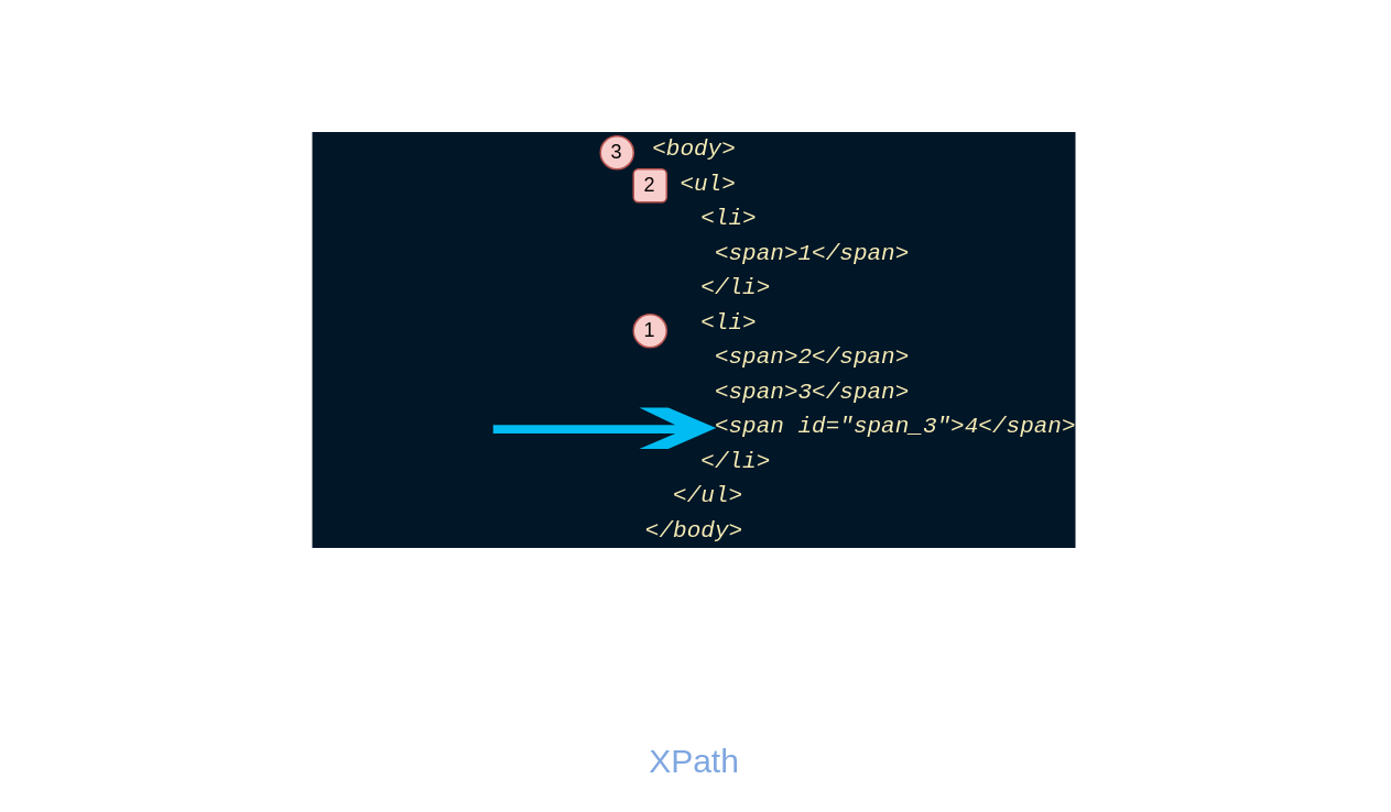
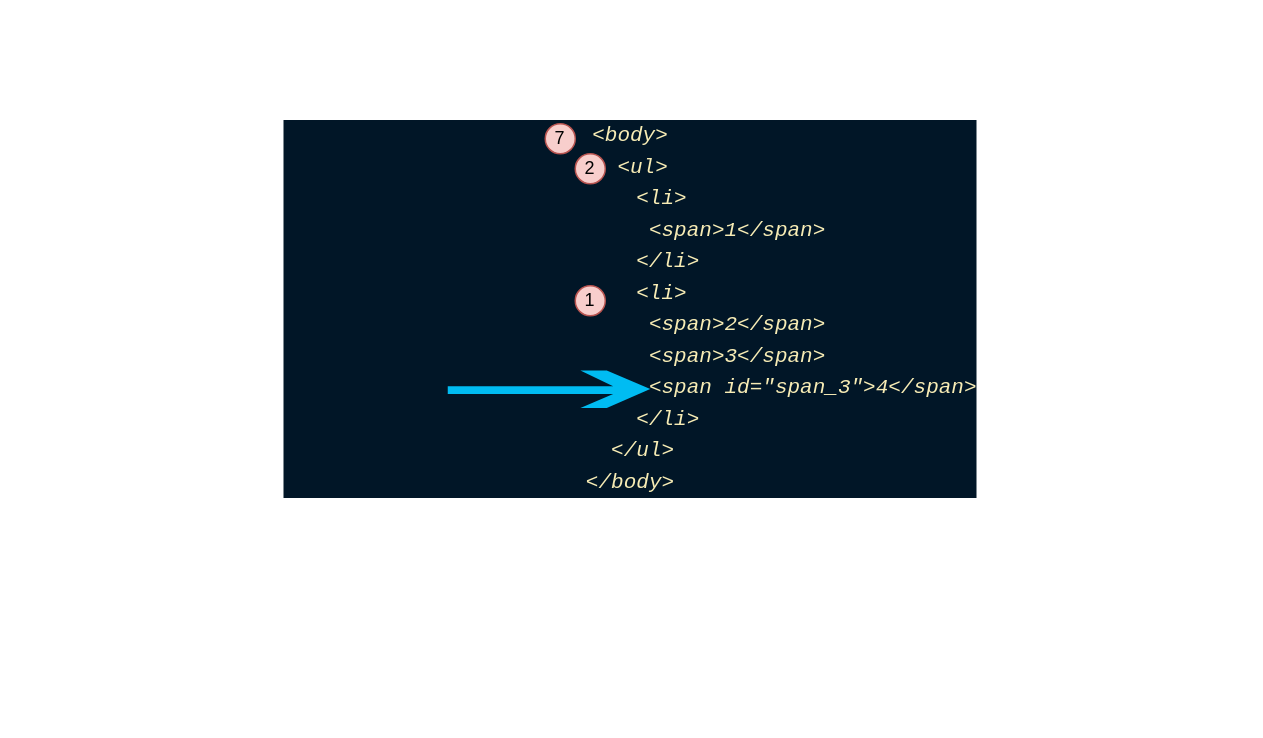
- <mxCell id="6" value="3" style="ellipse;whiteSpace=wrap;html=1;aspect=fixed;fillColor=#f8cecc;strokeColor=#b85450;" vertex="1" parent="1"><mxGeometry x="363" y="82" width="20" height="20" as="geometry" /></mxCell>
+ <mxCell id="6" value="7" style="ellipse;whiteSpace=wrap;html=1;aspect=fixed;fillColor=#f8cecc;strokeColor=#b85450;" vertex="1" parent="1"><mxGeometry x="363" y="82" width="20" height="20" as="geometry" /></mxCell>
- <mxCell id="5" value="2" style="whiteSpace=wrap;html=1;aspect=fixed;fillColor=#f8cecc;strokeColor=#b85450;rounded=1;" vertex="1" parent="1"><mxGeometry x="383" y="102" width="20" height="20" as="geometry" /></mxCell>
+ <mxCell id="5" value="2" style="ellipse;whiteSpace=wrap;html=1;aspect=fixed;fillColor=#f8cecc;strokeColor=#b85450;" vertex="1" parent="1"><mxGeometry x="383" y="102" width="20" height="20" as="geometry" /></mxCell>
- <mxCell id="7" value="XPath" style="text;strokeColor=none;fillColor=none;align=center;verticalAlign=middle;whiteSpace=wrap;rounded=0;fontColor=#7EA6E0;fontSize=20;" vertex="1" parent="1"><mxGeometry x="400" y="450" width="40" height="20" as="geometry" /></mxCell>
